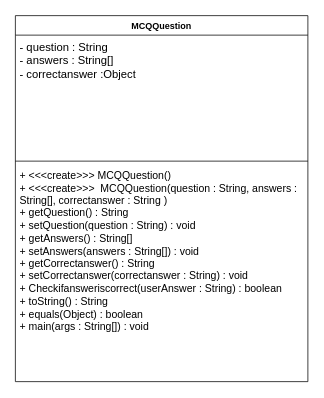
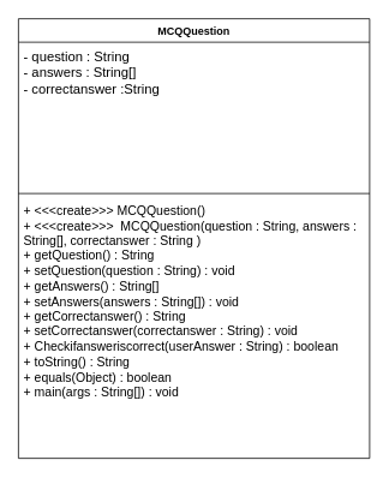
- <mxCell id="3" value="&lt;font style=&quot;font-size: 15px;&quot;&gt;- question : String&lt;/font&gt;&lt;div&gt;&lt;font style=&quot;font-size: 15px;&quot;&gt;- answers : String[]&lt;/font&gt;&lt;/div&gt;&lt;div&gt;&lt;font style=&quot;font-size: 15px;&quot;&gt;- correctanswer :Object&lt;/font&gt;&lt;/div&gt;" style="text;strokeColor=none;fillColor=none;align=left;verticalAlign=top;spacingLeft=4;spacingRight=4;overflow=hidden;rotatable=0;points=[[0,0.5],[1,0.5]];portConstraint=eastwest;whiteSpace=wrap;html=1;" vertex="1" parent="2"><mxGeometry y="26" width="390" height="164" as="geometry" /></mxCell>
+ <mxCell id="3" value="&lt;font style=&quot;font-size: 15px;&quot;&gt;- question : String&lt;/font&gt;&lt;div&gt;&lt;font style=&quot;font-size: 15px;&quot;&gt;- answers : String[]&lt;/font&gt;&lt;/div&gt;&lt;div&gt;&lt;font style=&quot;font-size: 15px;&quot;&gt;- correctanswer :String&lt;/font&gt;&lt;/div&gt;" style="text;strokeColor=none;fillColor=none;align=left;verticalAlign=top;spacingLeft=4;spacingRight=4;overflow=hidden;rotatable=0;points=[[0,0.5],[1,0.5]];portConstraint=eastwest;whiteSpace=wrap;html=1;" vertex="1" parent="2"><mxGeometry y="26" width="390" height="164" as="geometry" /></mxCell>
